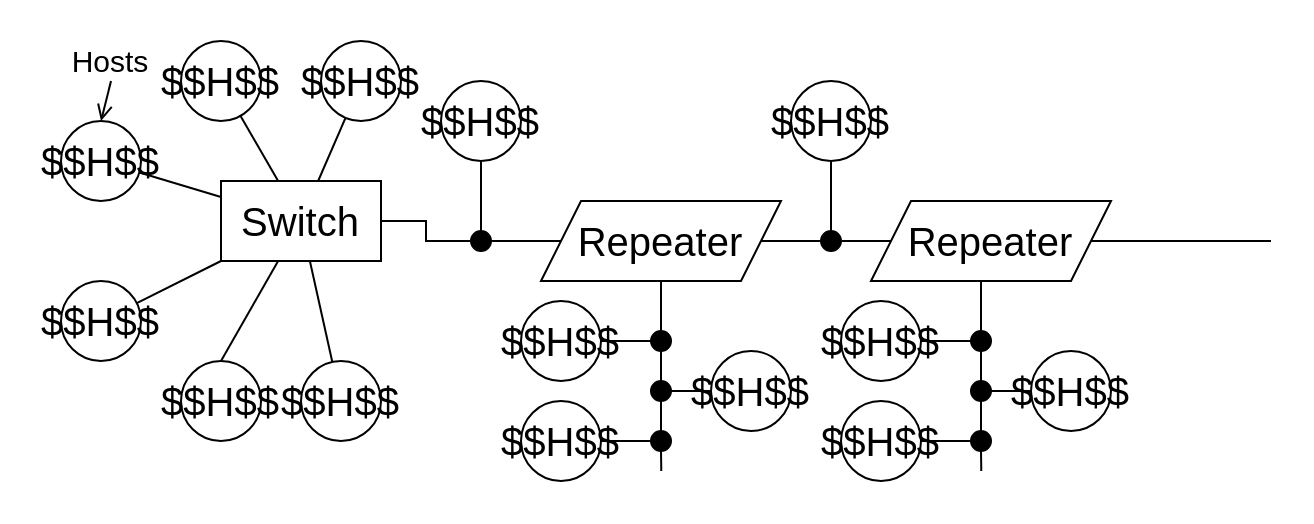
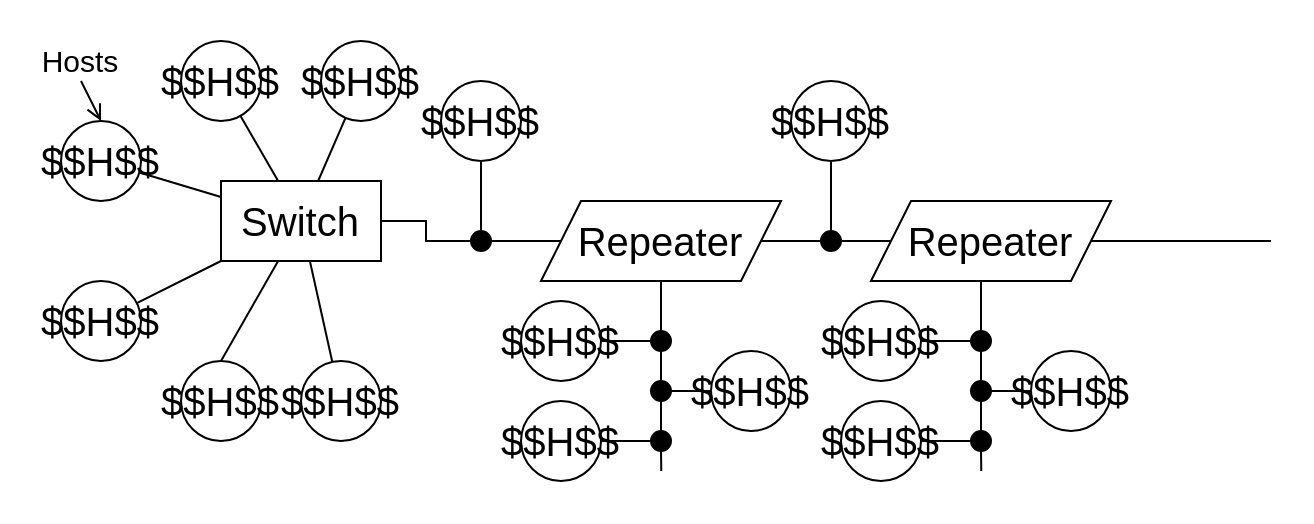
- <mxCell id="17" value="Hosts" style="text;html=1;strokeColor=none;fillColor=none;align=center;verticalAlign=middle;whiteSpace=wrap;rounded=0;fontSize=15;" vertex="1" parent="1"><mxGeometry x="35" y="20" width="40" height="20" as="geometry" /></mxCell>
+ <mxCell id="17" value="Hosts" style="text;html=1;strokeColor=none;fillColor=none;align=center;verticalAlign=middle;whiteSpace=wrap;rounded=0;fontSize=15;" vertex="1" parent="1"><mxGeometry x="20" y="20" width="40" height="20" as="geometry" /></mxCell>
